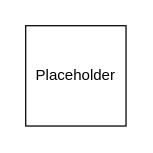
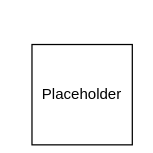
- <mxCell id="2" value="Placeholder" style="whiteSpace=wrap;html=1;aspect=fixed;" vertex="1" parent="1"><mxGeometry x="20" y="20" width="80" height="80" as="geometry" /></mxCell>
+ <mxCell id="2" value="Placeholder" style="whiteSpace=wrap;html=1;aspect=fixed;" vertex="1" parent="1"><mxGeometry x="25" y="35" width="80" height="80" as="geometry" /></mxCell>
